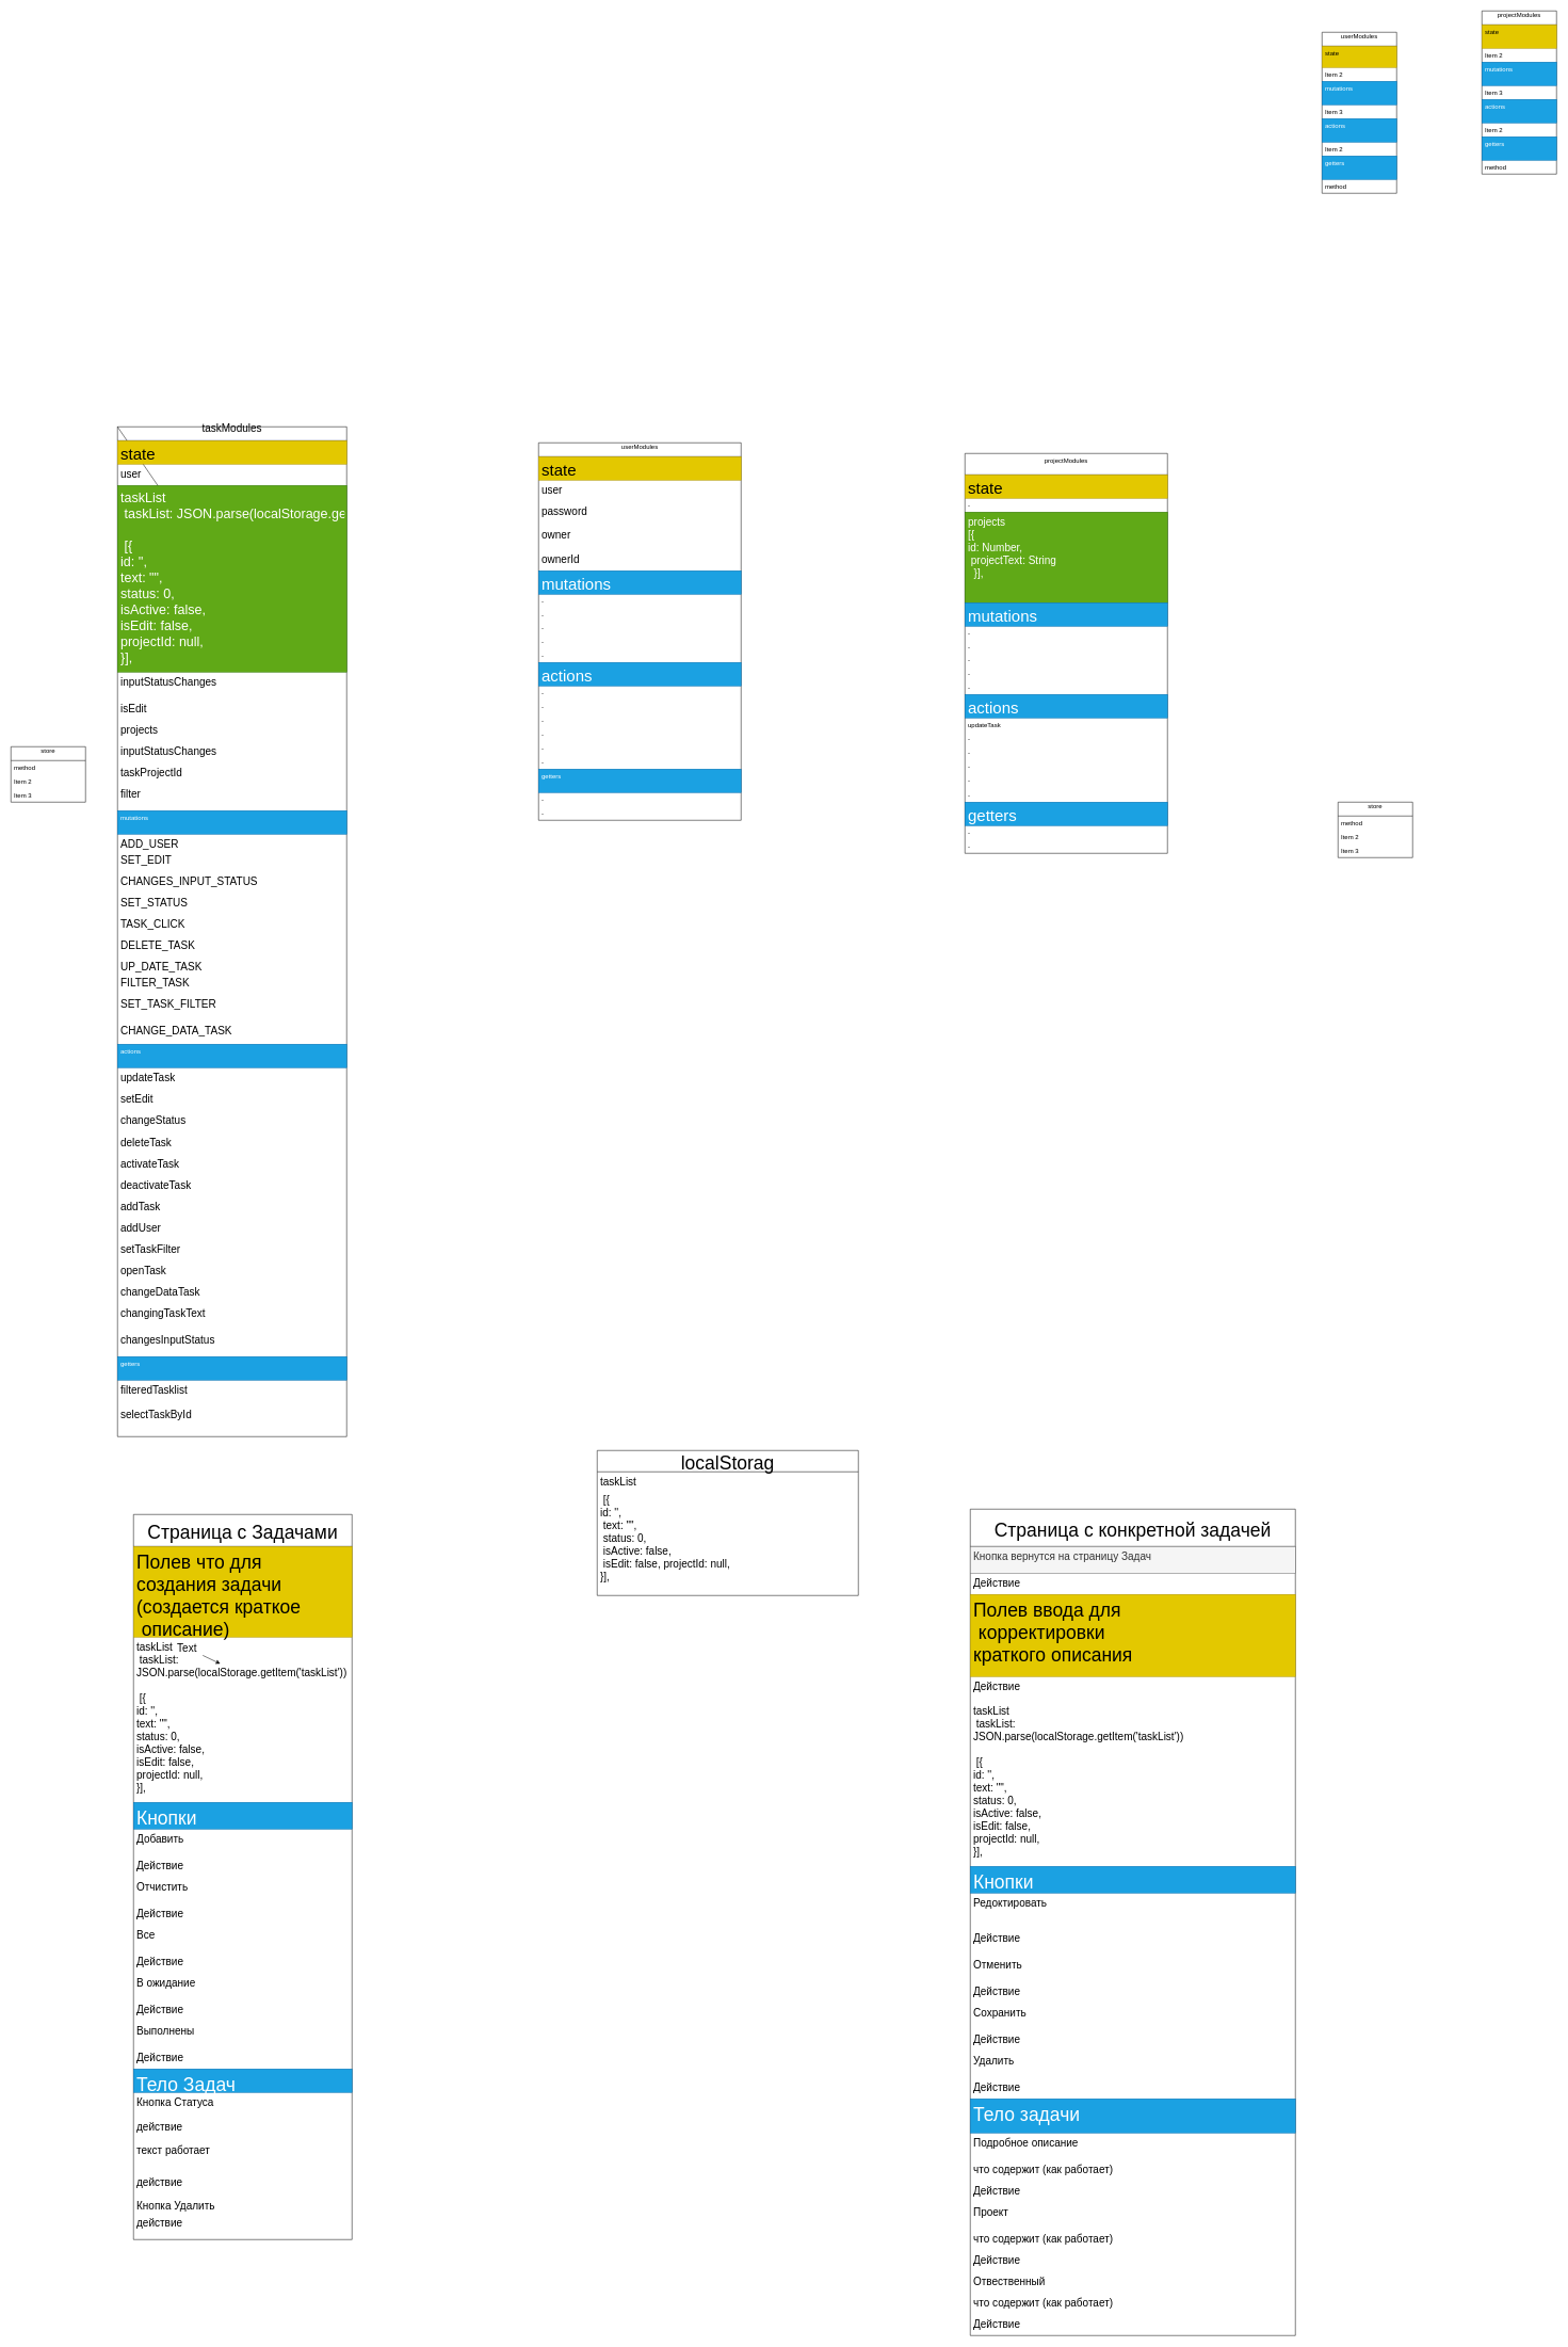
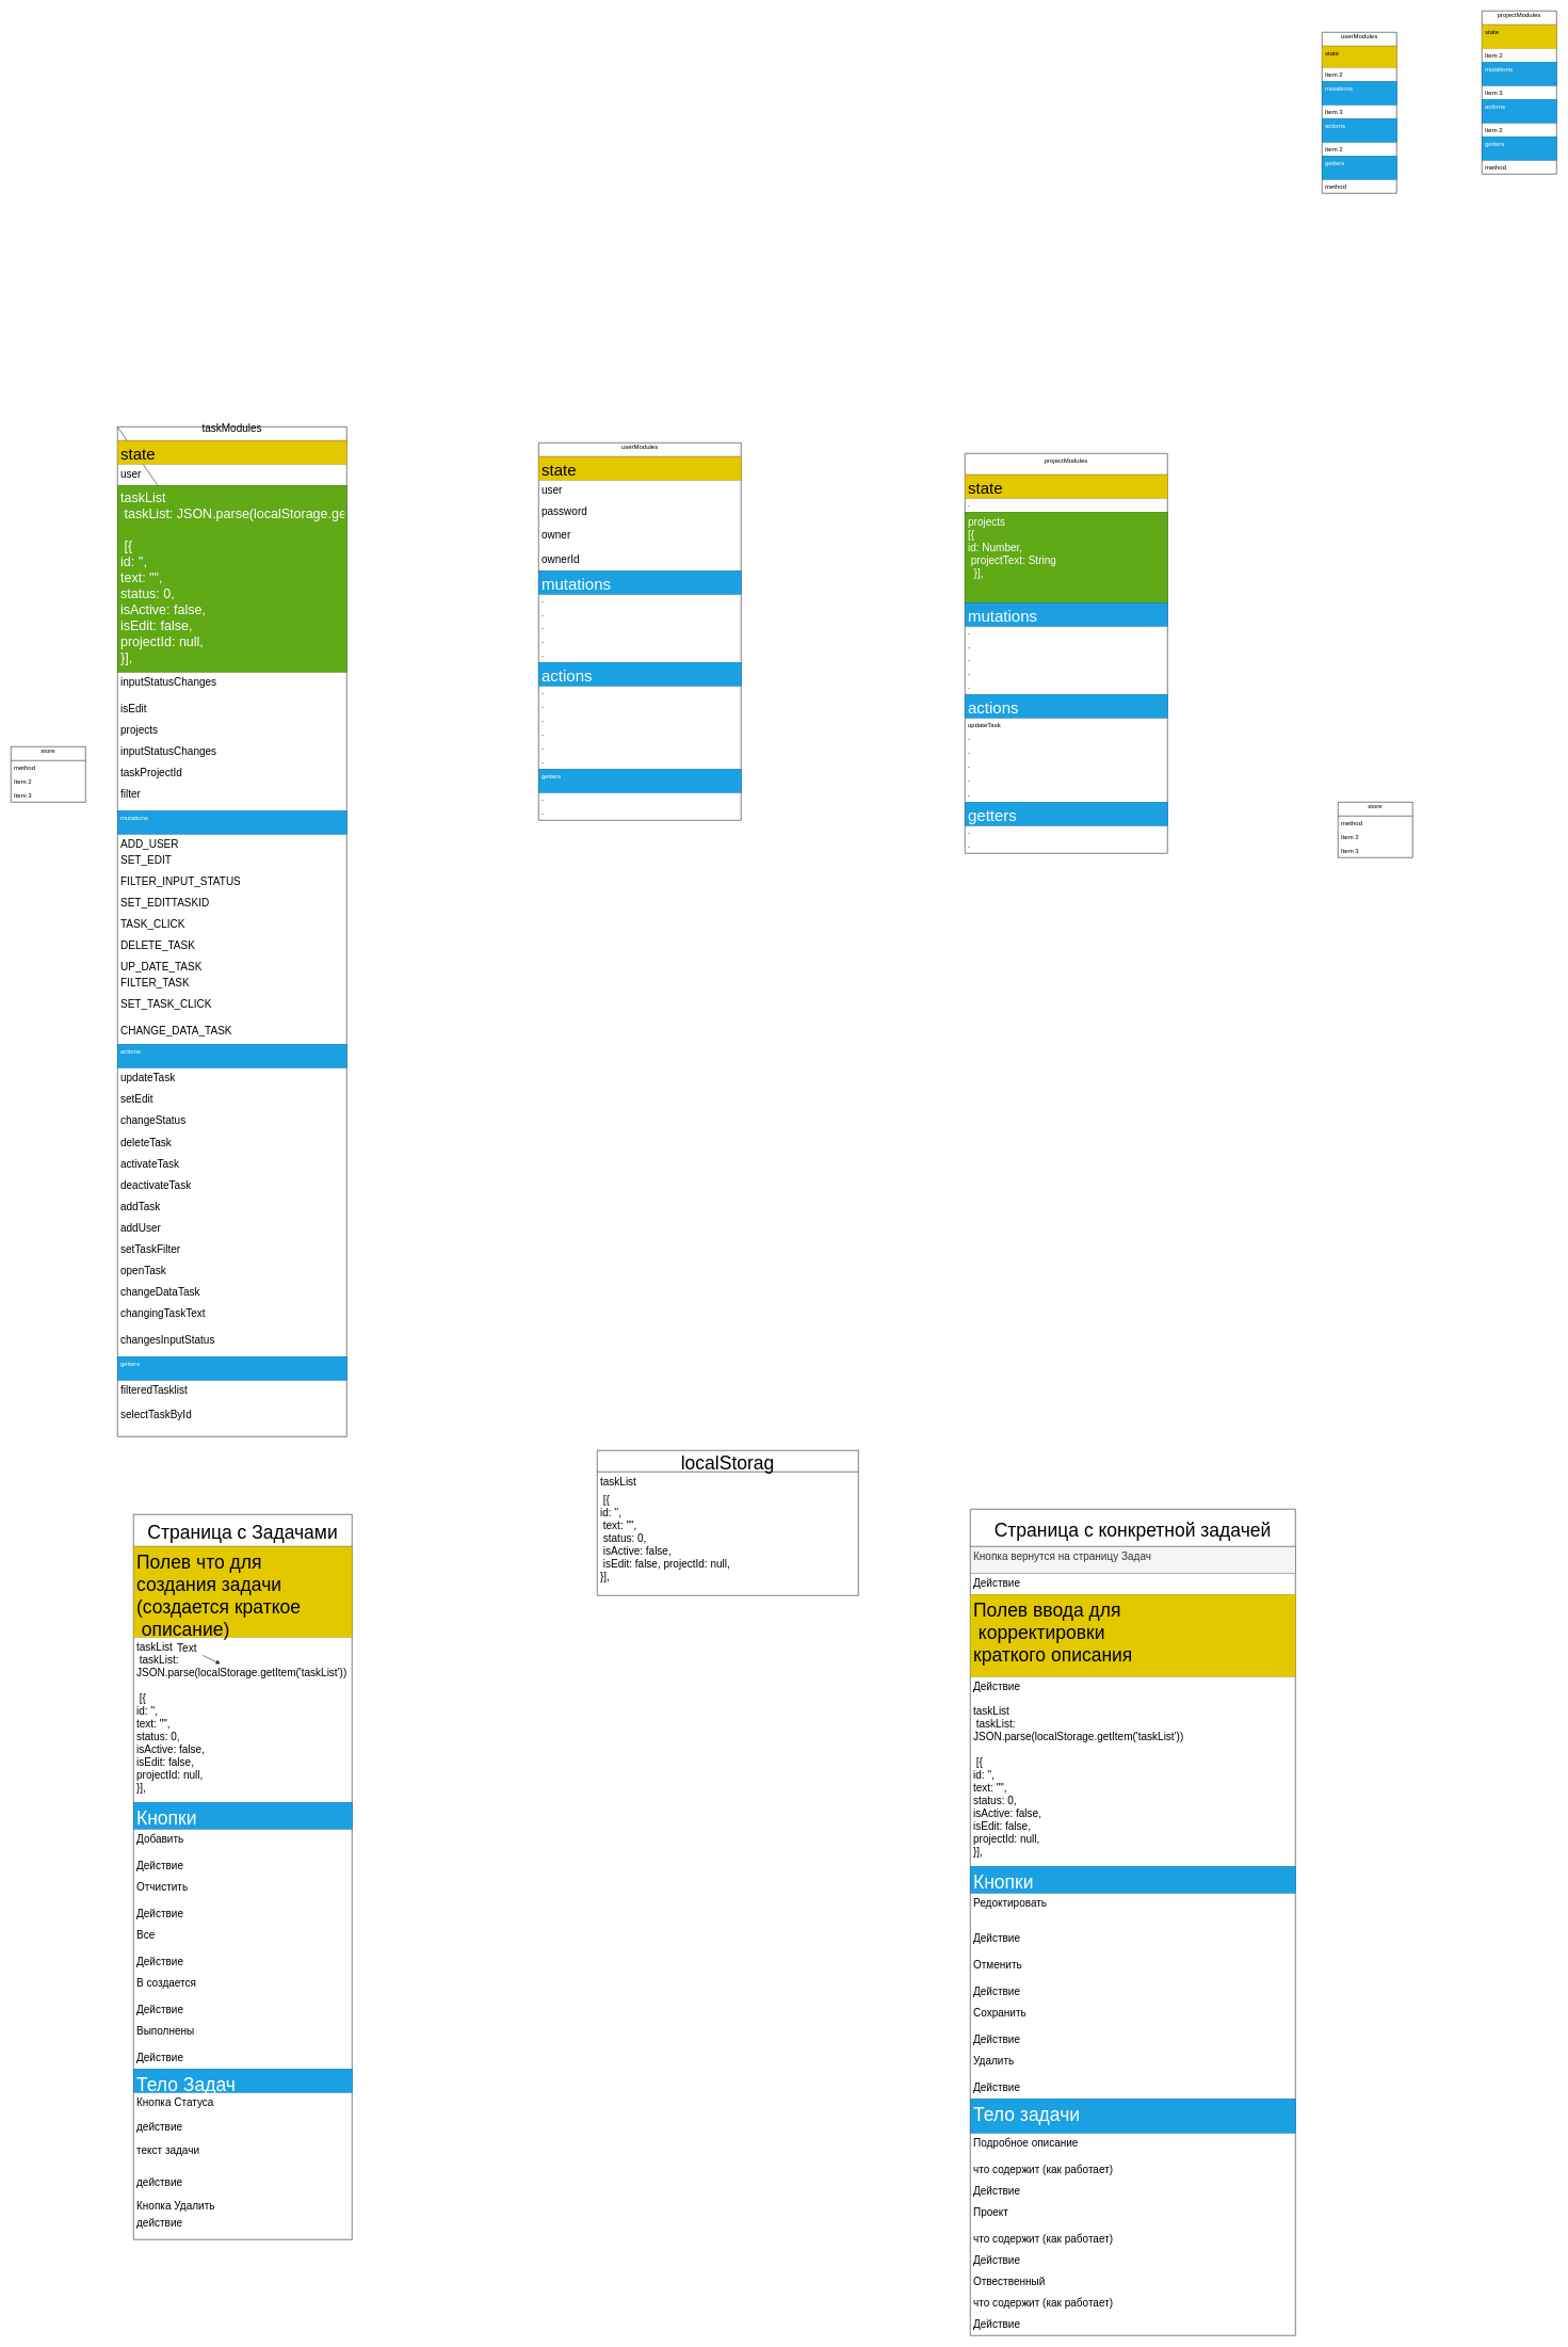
- <mxCell id="36" value="CHANGES_INPUT_STATUS" style="text;strokeColor=none;fillColor=none;align=left;verticalAlign=top;spacingLeft=4;spacingRight=4;overflow=hidden;rotatable=0;points=[[0,0.5],[1,0.5]];portConstraint=eastwest;fontSize=20;" parent="23" vertex="1"><mxGeometry y="834" width="430" height="40" as="geometry" /></mxCell>
+ <mxCell id="36" value="FILTER_INPUT_STATUS" style="text;strokeColor=none;fillColor=none;align=left;verticalAlign=top;spacingLeft=4;spacingRight=4;overflow=hidden;rotatable=0;points=[[0,0.5],[1,0.5]];portConstraint=eastwest;fontSize=20;" parent="23" vertex="1"><mxGeometry y="834" width="430" height="40" as="geometry" /></mxCell>
- <mxCell id="37" value="SET_STATUS" style="text;strokeColor=none;fillColor=none;align=left;verticalAlign=top;spacingLeft=4;spacingRight=4;overflow=hidden;rotatable=0;points=[[0,0.5],[1,0.5]];portConstraint=eastwest;fontSize=20;" parent="23" vertex="1"><mxGeometry y="874" width="430" height="40" as="geometry" /></mxCell>
+ <mxCell id="37" value="SET_EDITTASKID" style="text;strokeColor=none;fillColor=none;align=left;verticalAlign=top;spacingLeft=4;spacingRight=4;overflow=hidden;rotatable=0;points=[[0,0.5],[1,0.5]];portConstraint=eastwest;fontSize=20;" parent="23" vertex="1"><mxGeometry y="874" width="430" height="40" as="geometry" /></mxCell>
- <mxCell id="42" value="SET_TASK_FILTER" style="text;strokeColor=none;fillColor=none;align=left;verticalAlign=top;spacingLeft=4;spacingRight=4;overflow=hidden;rotatable=0;points=[[0,0.5],[1,0.5]];portConstraint=eastwest;fontSize=20;" parent="23" vertex="1"><mxGeometry y="1064" width="430" height="50" as="geometry" /></mxCell>
+ <mxCell id="42" value="SET_TASK_CLICK" style="text;strokeColor=none;fillColor=none;align=left;verticalAlign=top;spacingLeft=4;spacingRight=4;overflow=hidden;rotatable=0;points=[[0,0.5],[1,0.5]];portConstraint=eastwest;fontSize=20;" parent="23" vertex="1"><mxGeometry y="1064" width="430" height="50" as="geometry" /></mxCell>
- <mxCell id="80" value="В ожидание" style="text;strokeColor=none;fillColor=none;align=left;verticalAlign=top;spacingLeft=4;spacingRight=4;overflow=hidden;rotatable=0;points=[[0,0.5],[1,0.5]];portConstraint=eastwest;fontSize=20;" parent="70" vertex="1"><mxGeometry y="860" width="410" height="50" as="geometry" /></mxCell>
+ <mxCell id="80" value="В создается" style="text;strokeColor=none;fillColor=none;align=left;verticalAlign=top;spacingLeft=4;spacingRight=4;overflow=hidden;rotatable=0;points=[[0,0.5],[1,0.5]];portConstraint=eastwest;fontSize=20;" parent="70" vertex="1"><mxGeometry y="860" width="410" height="50" as="geometry" /></mxCell>
- <mxCell id="87" value="текст работает&#10;" style="text;strokeColor=none;fillColor=none;align=left;verticalAlign=top;spacingLeft=4;spacingRight=4;overflow=hidden;rotatable=0;points=[[0,0.5],[1,0.5]];portConstraint=eastwest;fontSize=20;" parent="70" vertex="1"><mxGeometry y="1174" width="410" height="60" as="geometry" /></mxCell>
+ <mxCell id="87" value="текст задачи&#10;" style="text;strokeColor=none;fillColor=none;align=left;verticalAlign=top;spacingLeft=4;spacingRight=4;overflow=hidden;rotatable=0;points=[[0,0.5],[1,0.5]];portConstraint=eastwest;fontSize=20;" parent="70" vertex="1"><mxGeometry y="1174" width="410" height="60" as="geometry" /></mxCell>
